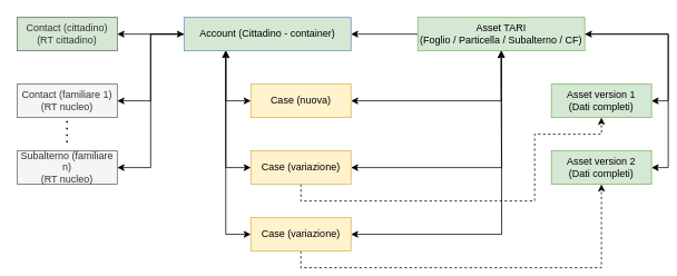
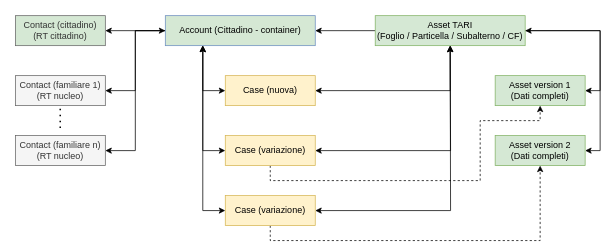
- <mxCell id="9" value="Subalterno (familiare n)&lt;div&gt;(RT nucleo)&lt;/div&gt;" style="rounded=0;whiteSpace=wrap;html=1;fillColor=#f5f5f5;fontColor=#333333;strokeColor=#666666;" parent="1" vertex="1"><mxGeometry x="20" y="180" width="120" height="40" as="geometry" /></mxCell>
+ <mxCell id="9" value="Contact (familiare n)&lt;div&gt;(RT nucleo)&lt;/div&gt;" style="rounded=0;whiteSpace=wrap;html=1;fillColor=#f5f5f5;fontColor=#333333;strokeColor=#666666;" parent="1" vertex="1"><mxGeometry x="20" y="180" width="120" height="40" as="geometry" /></mxCell>
